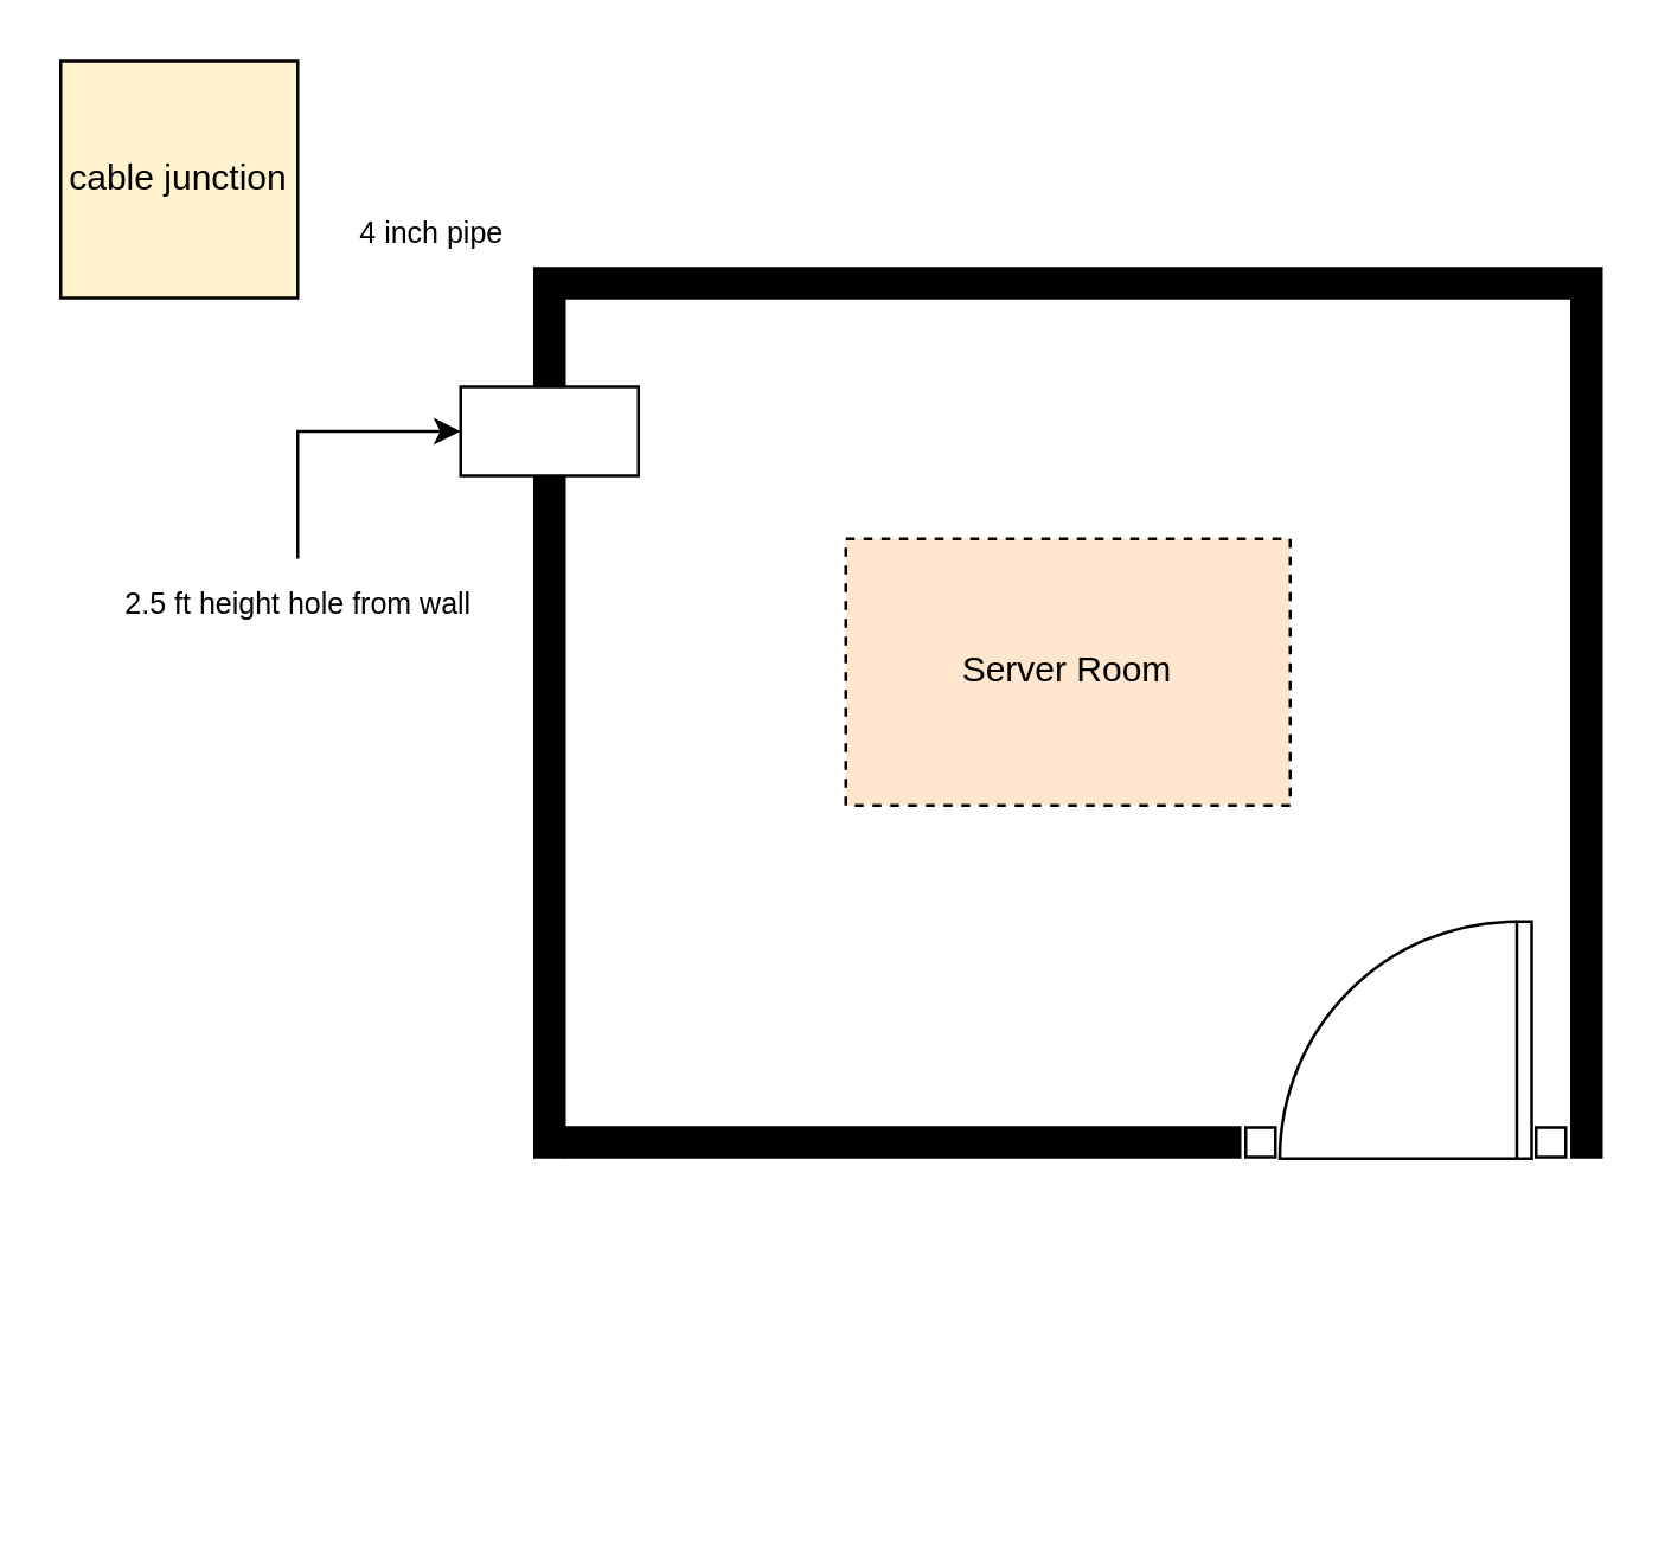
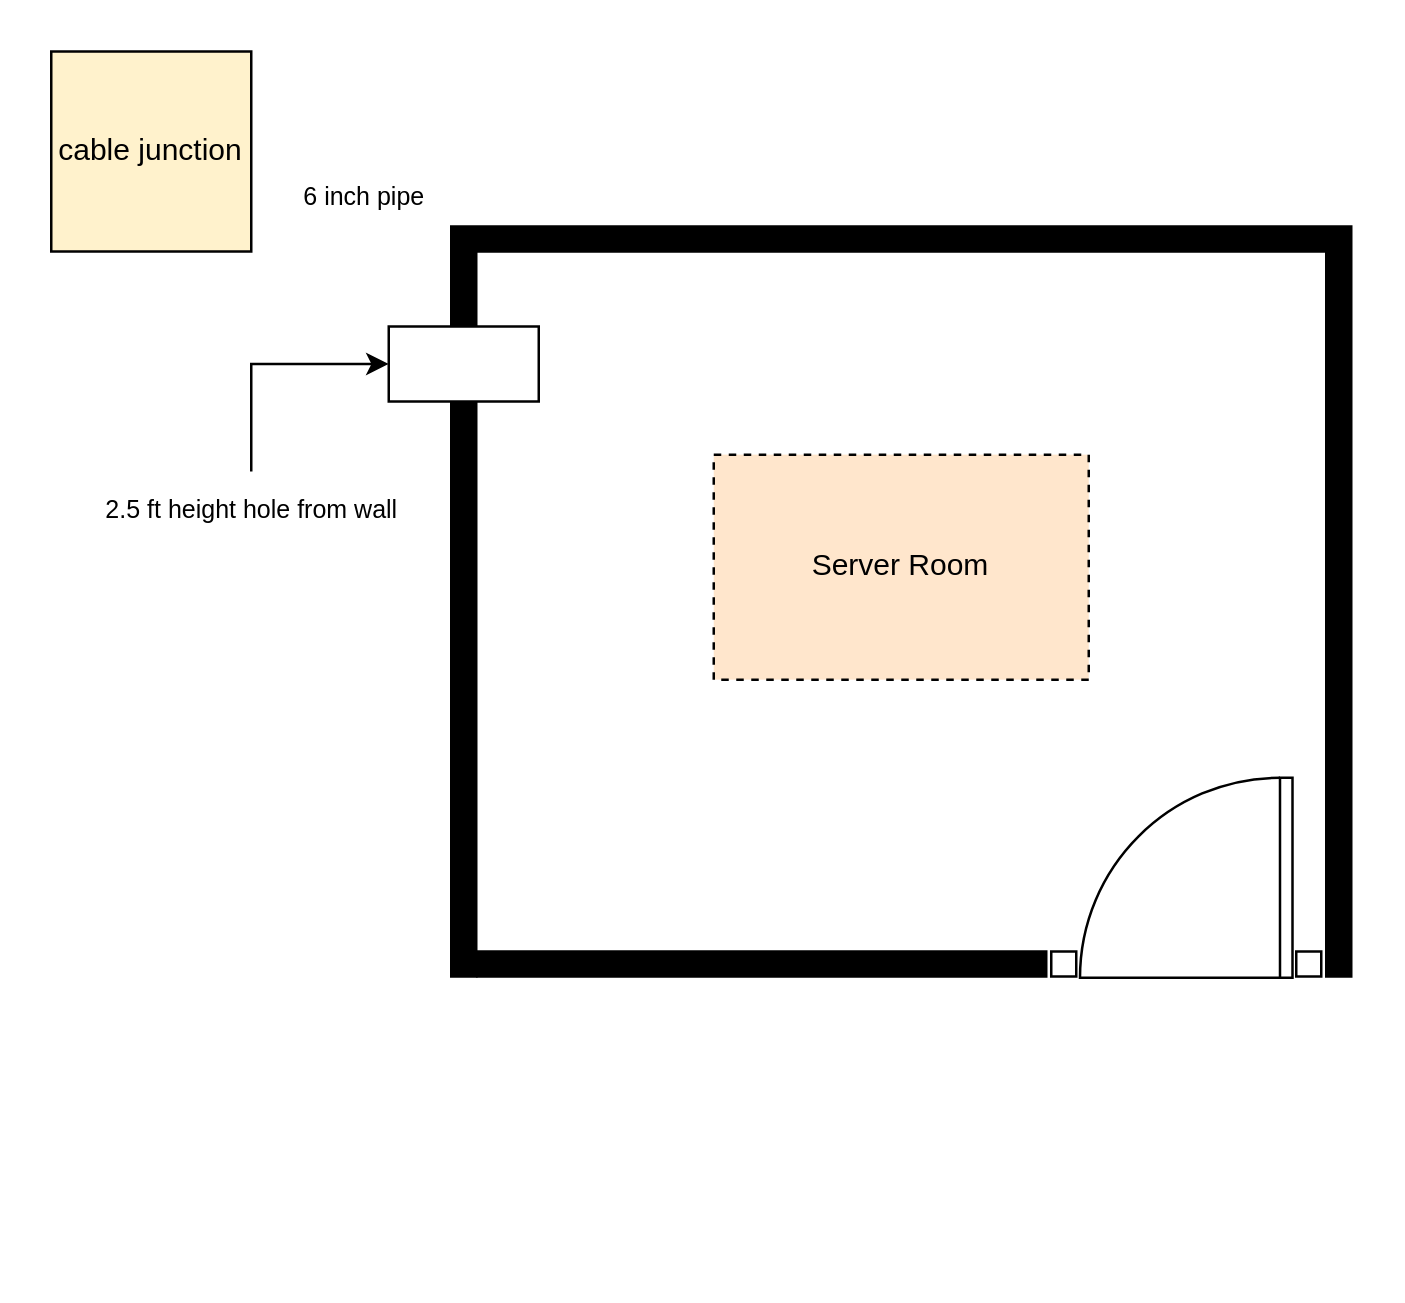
- <mxCell id="9" value="4 inch pipe" style="text;html=1;align=center;verticalAlign=middle;resizable=0;points=[];autosize=1;strokeColor=none;fillColor=none;fontSize=10;" vertex="1" parent="1"><mxGeometry x="110" y="63" width="70" height="30" as="geometry" /></mxCell>
+ <mxCell id="9" value="6 inch pipe" style="text;html=1;align=center;verticalAlign=middle;resizable=0;points=[];autosize=1;strokeColor=none;fillColor=none;fontSize=10;" vertex="1" parent="1"><mxGeometry x="110" y="63" width="70" height="30" as="geometry" /></mxCell>
